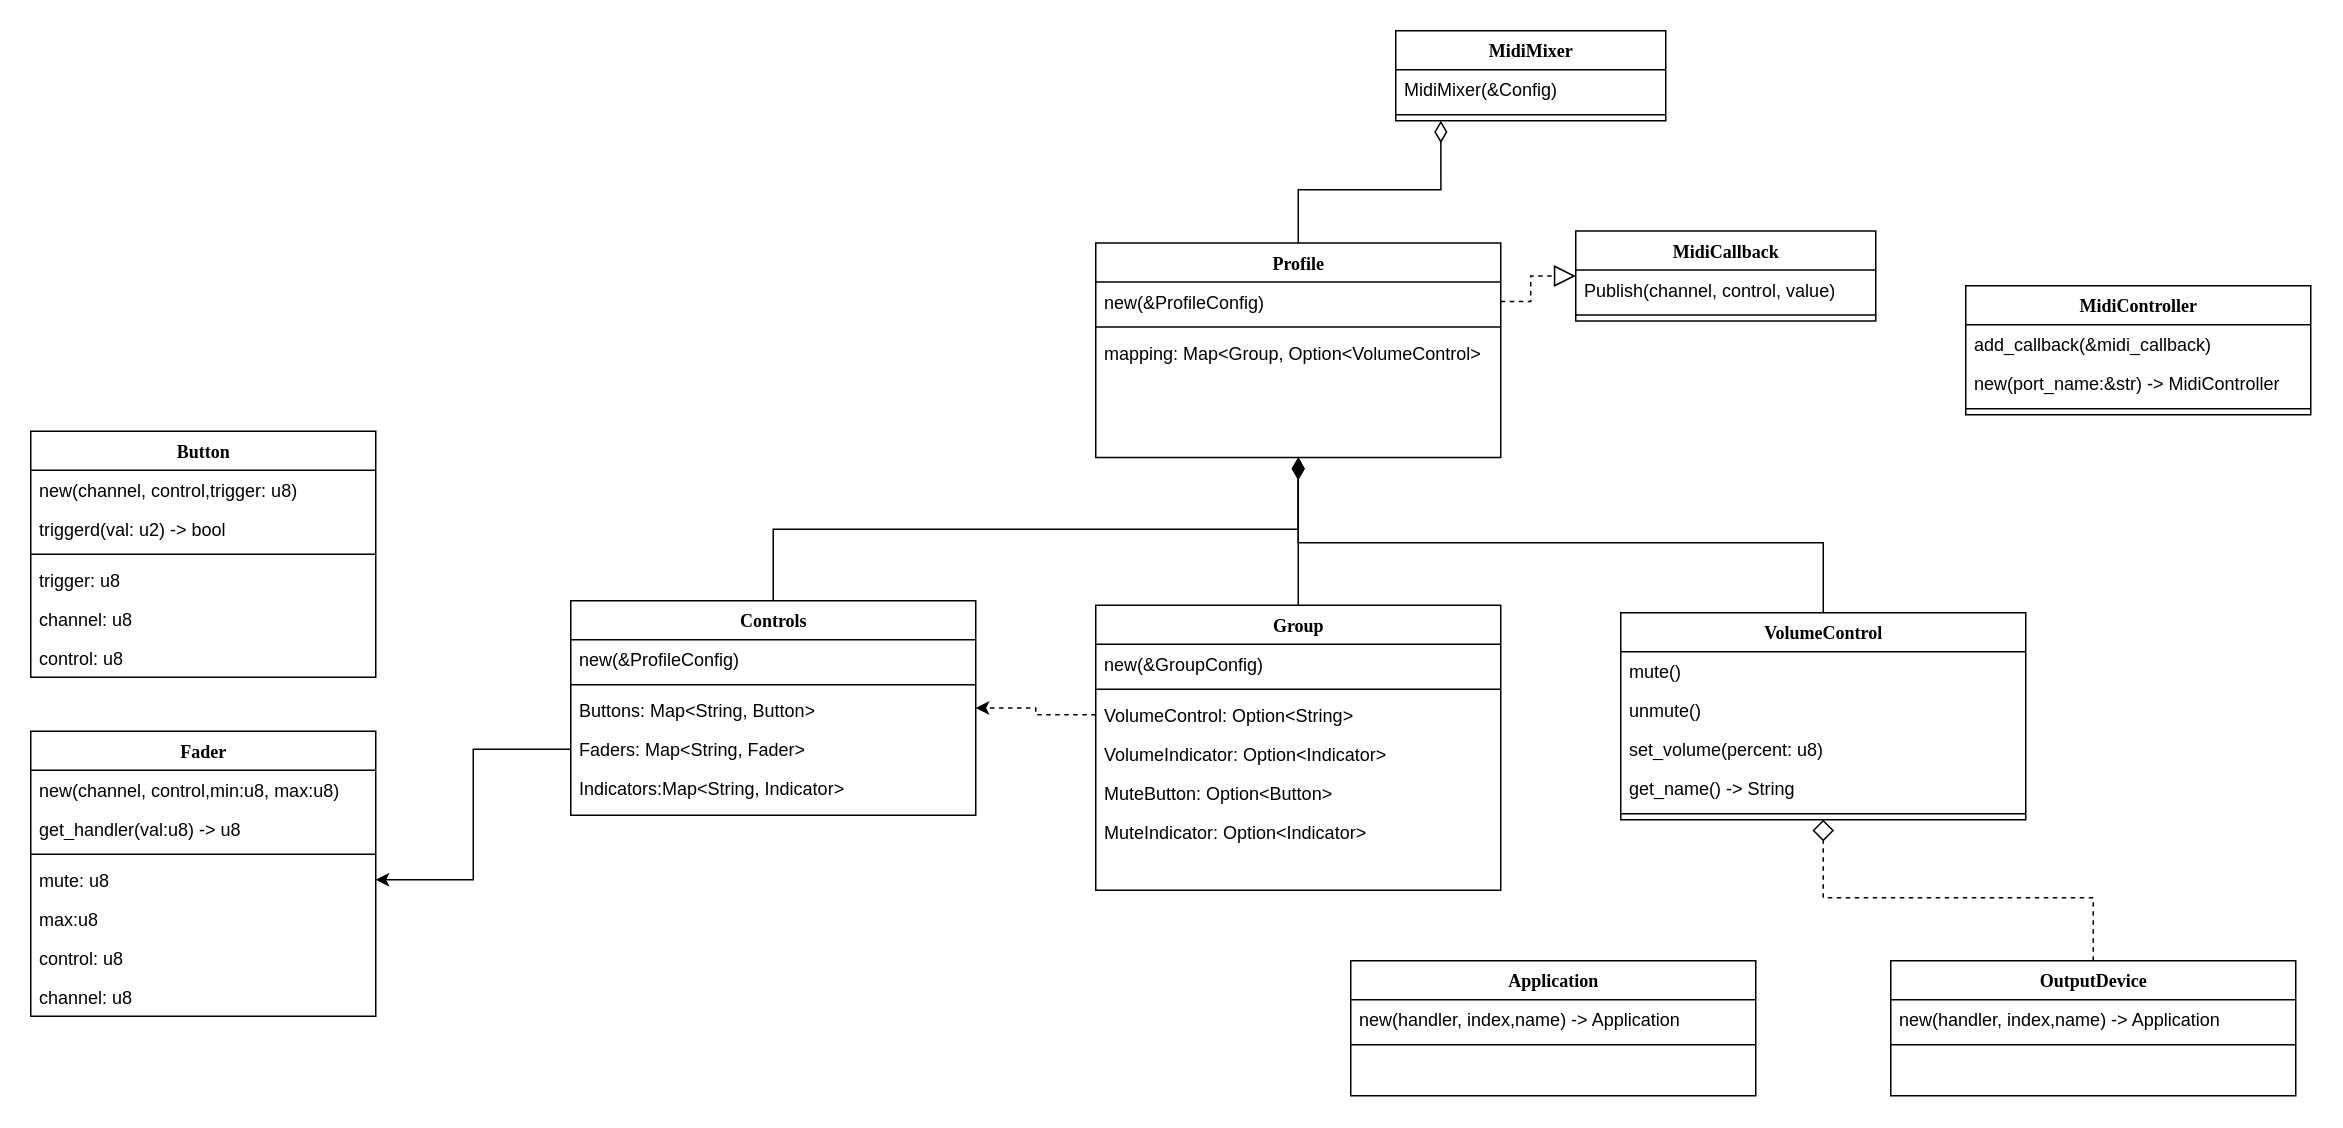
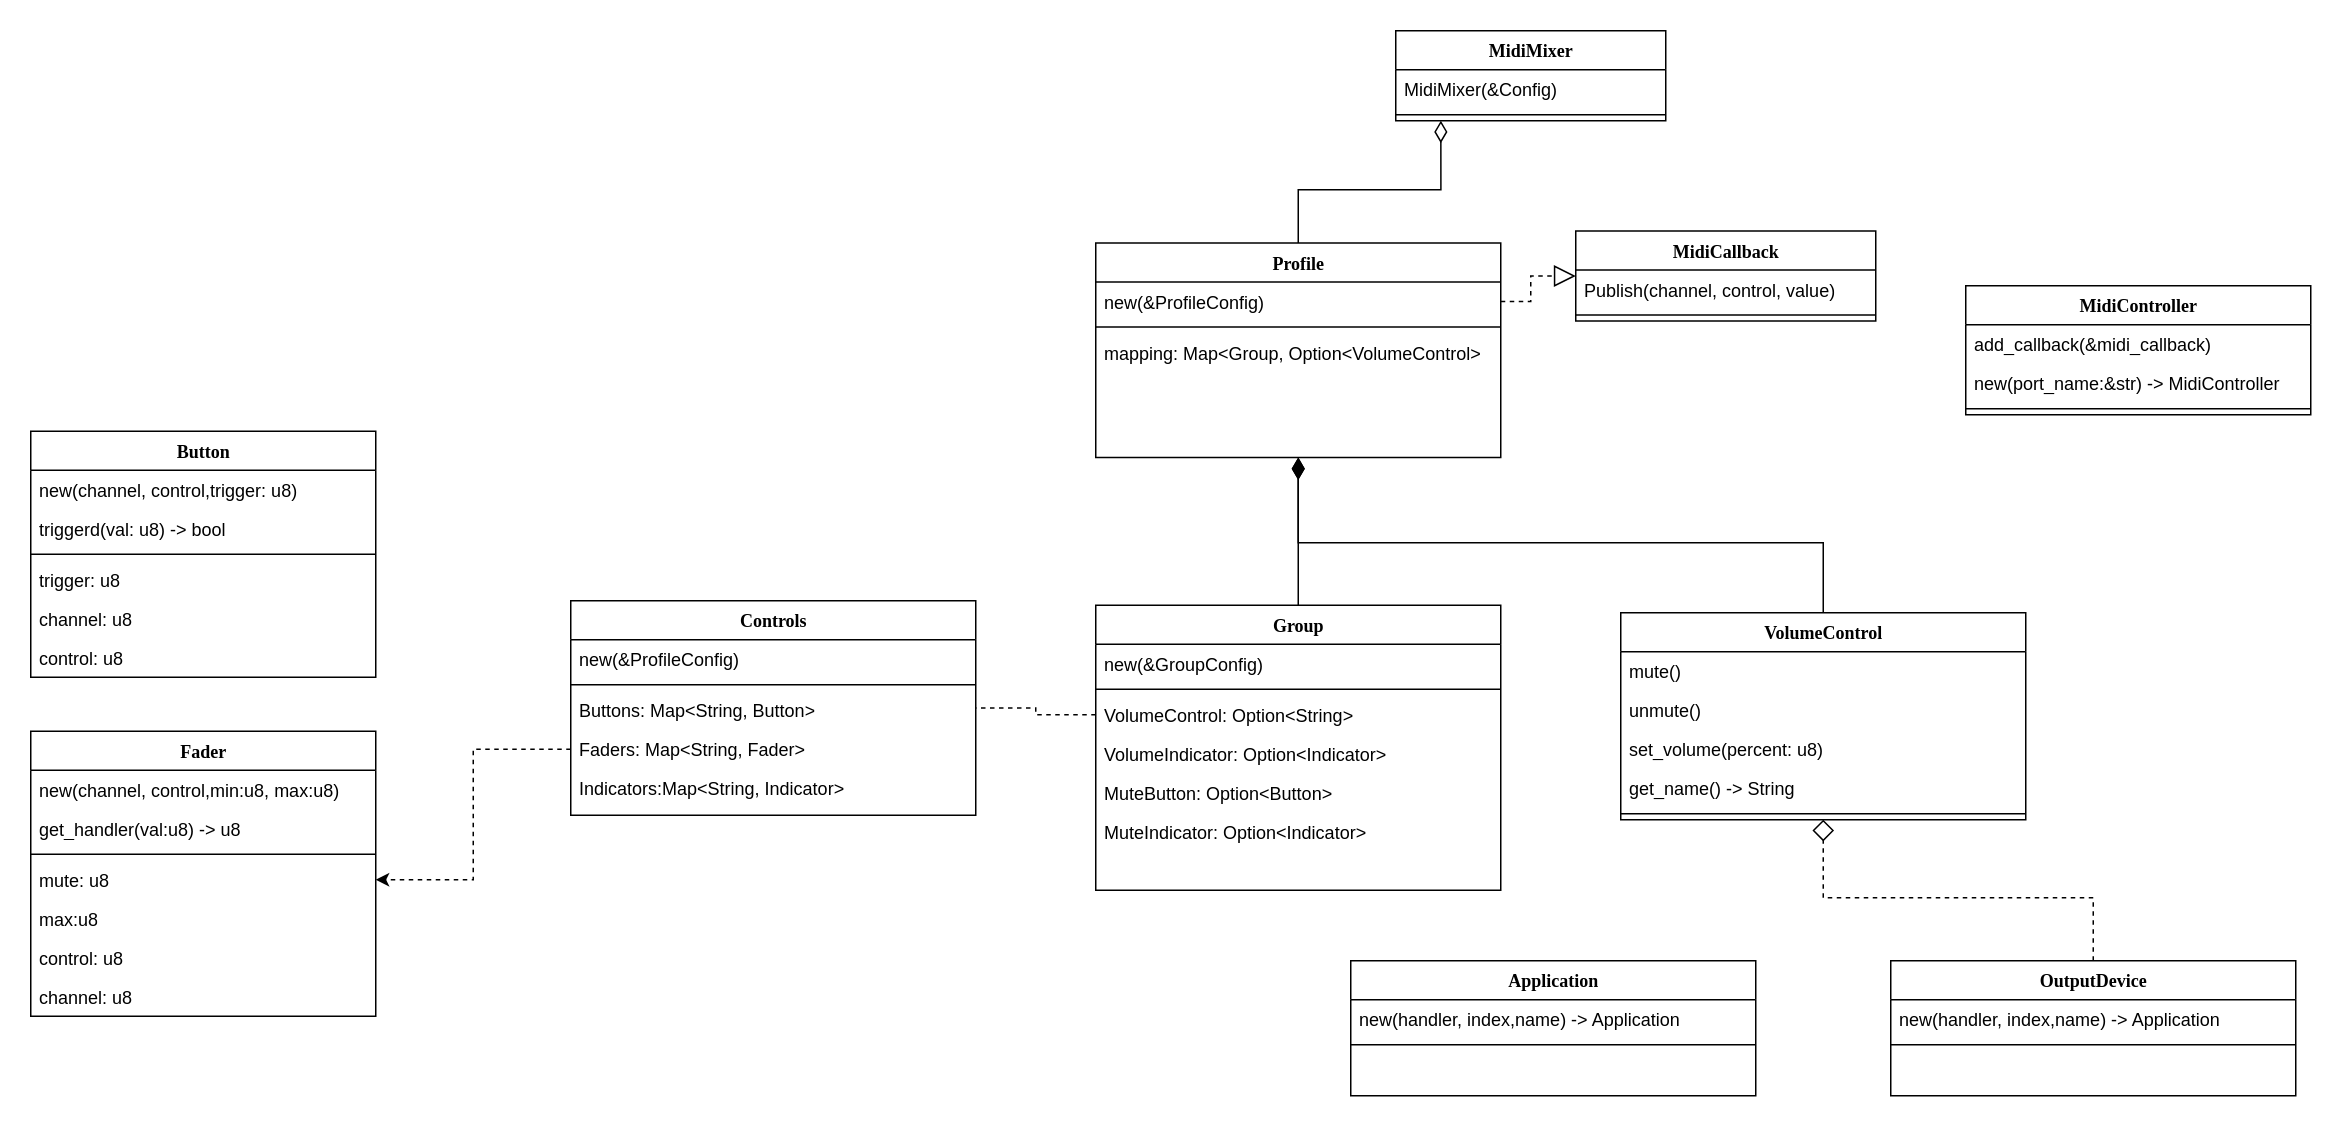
- <mxCell id="23" style="edgeStyle=orthogonalEdgeStyle;rounded=0;orthogonalLoop=1;jettySize=auto;html=1;exitX=0.5;exitY=0;exitDx=0;exitDy=0;entryX=0.5;entryY=1;entryDx=0;entryDy=0;endArrow=diamondThin;endFill=1;" edge="1" parent="1" source="24" target="54"><mxGeometry relative="1" as="geometry" /></mxCell>
- <mxCell id="32" value="triggerd(val: u2) -&amp;gt; bool" style="text;html=1;strokeColor=none;fillColor=none;align=left;verticalAlign=top;spacingLeft=4;spacingRight=4;whiteSpace=wrap;overflow=hidden;rotatable=0;points=[[0,0.5],[1,0.5]];portConstraint=eastwest;" vertex="1" parent="30"><mxGeometry y="52" width="230" height="26" as="geometry" /></mxCell>
+ <mxCell id="32" value="triggerd(val: u8) -&amp;gt; bool" style="text;html=1;strokeColor=none;fillColor=none;align=left;verticalAlign=top;spacingLeft=4;spacingRight=4;whiteSpace=wrap;overflow=hidden;rotatable=0;points=[[0,0.5],[1,0.5]];portConstraint=eastwest;" vertex="1" parent="30"><mxGeometry y="52" width="230" height="26" as="geometry" /></mxCell>
- <mxCell id="59" style="edgeStyle=orthogonalEdgeStyle;rounded=0;orthogonalLoop=1;jettySize=auto;html=1;exitX=0;exitY=0.5;exitDx=0;exitDy=0;dashed=1;" edge="1" parent="1" source="49" target="24"><mxGeometry relative="1" as="geometry" /></mxCell>
+ <mxCell id="59" style="edgeStyle=orthogonalEdgeStyle;rounded=0;orthogonalLoop=1;jettySize=auto;html=1;exitX=0;exitY=0.5;exitDx=0;exitDy=0;dashed=1;endArrow=none;" edge="1" parent="1" source="49" target="24"><mxGeometry relative="1" as="geometry" /></mxCell>
- <mxCell id="58" style="edgeStyle=orthogonalEdgeStyle;rounded=0;orthogonalLoop=1;jettySize=auto;html=1;exitX=0;exitY=0.5;exitDx=0;exitDy=0;entryX=1;entryY=0.5;entryDx=0;entryDy=0;" edge="1" parent="1" source="28" target="41"><mxGeometry relative="1" as="geometry" /></mxCell>
+ <mxCell id="58" style="edgeStyle=orthogonalEdgeStyle;rounded=0;orthogonalLoop=1;jettySize=auto;html=1;exitX=0;exitY=0.5;exitDx=0;exitDy=0;entryX=1;entryY=0.5;entryDx=0;entryDy=0;dashed=1;" edge="1" parent="1" source="28" target="41"><mxGeometry relative="1" as="geometry" /></mxCell>
